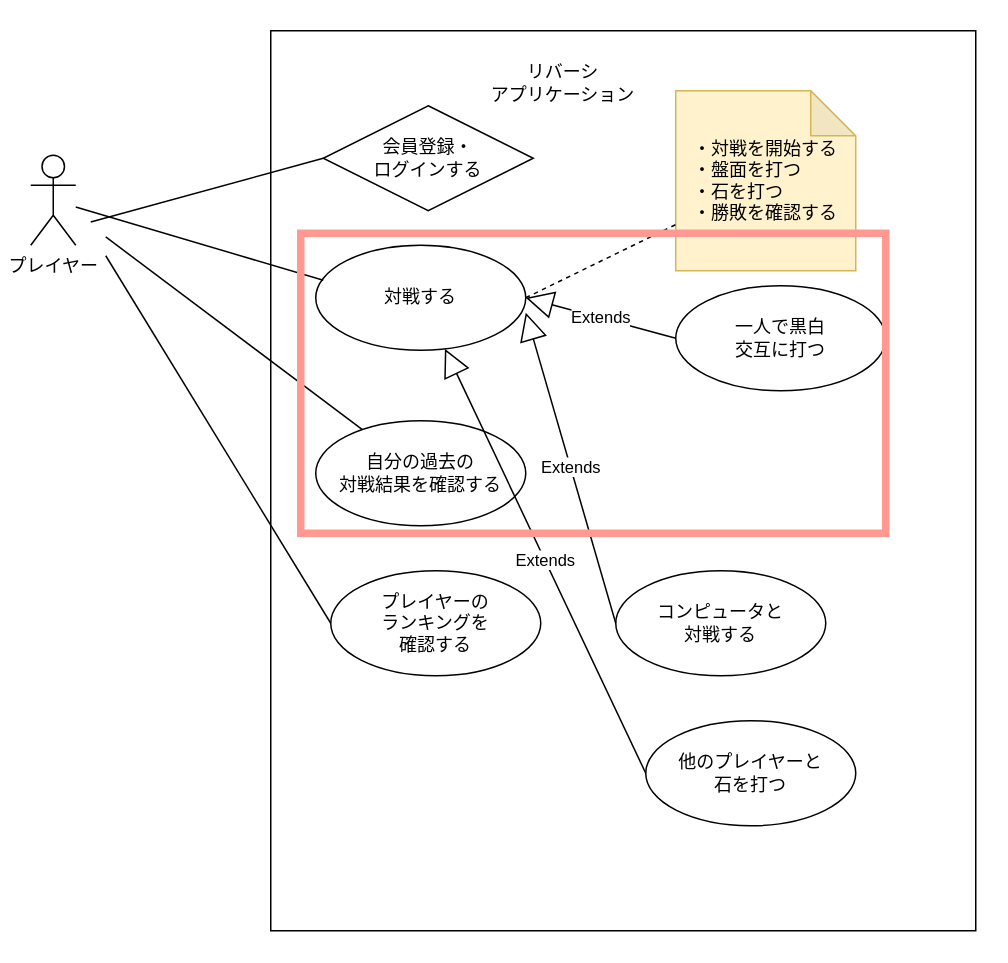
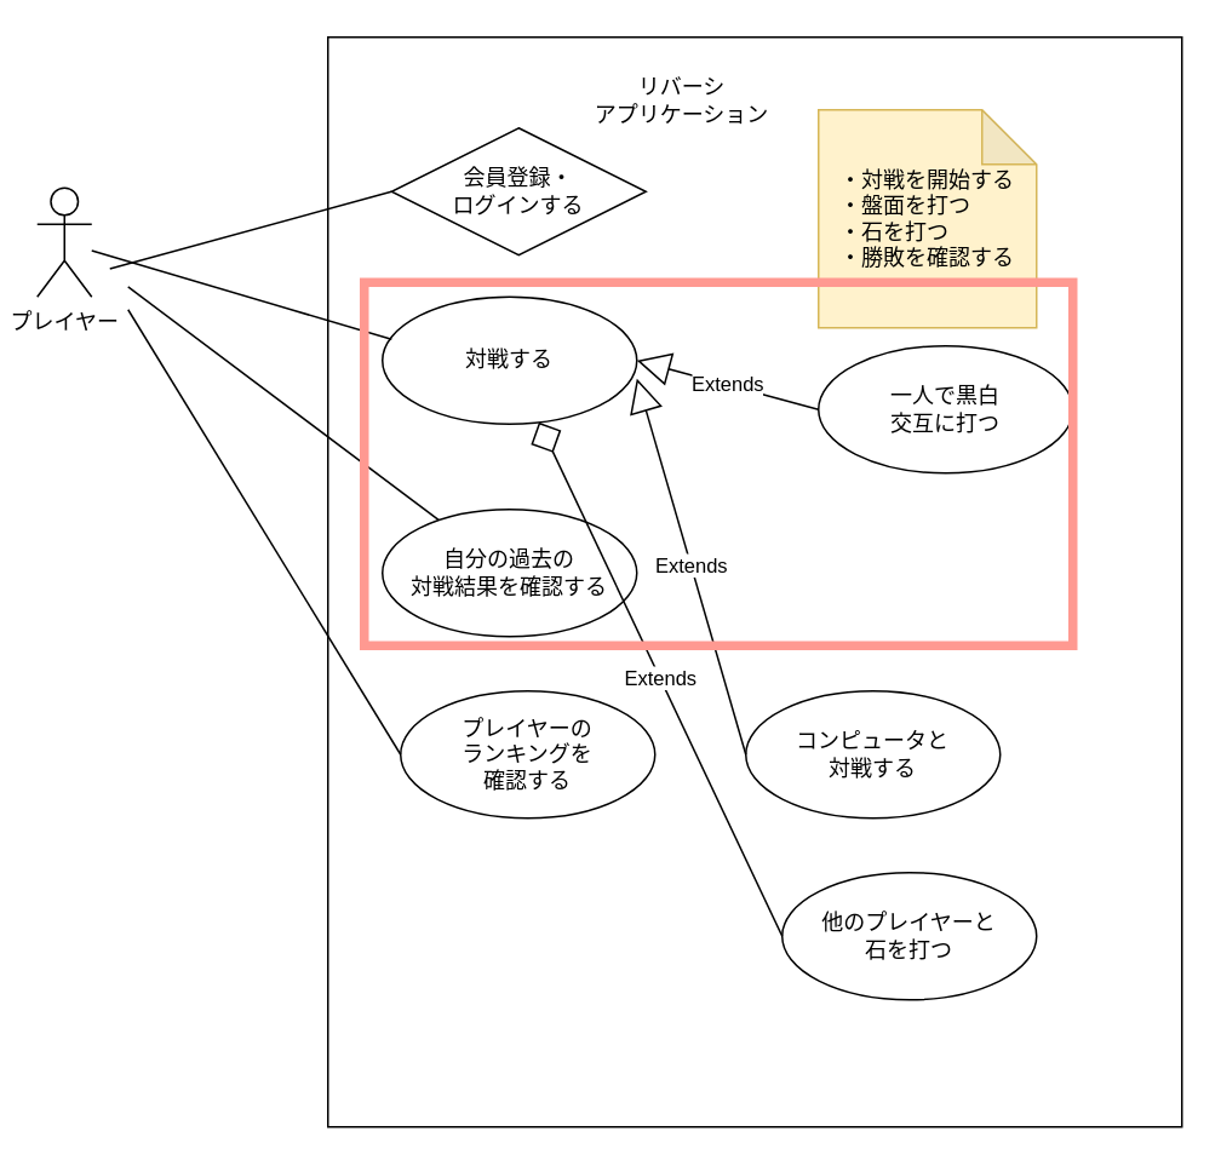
- <mxCell id="8" value="" style="endArrow=none;dashed=1;html=1;exitX=1;exitY=0.5;exitDx=0;exitDy=0;" edge="1" parent="1" source="5" target="7"><mxGeometry width="50" height="50" relative="1" as="geometry"><mxPoint x="270" y="200" as="sourcePoint" /><mxPoint x="320" y="150" as="targetPoint" /></mxGeometry></mxCell>
- <mxCell id="18" value="Extends" style="endArrow=block;endSize=16;endFill=0;html=1;exitX=0;exitY=0.5;exitDx=0;exitDy=0;" edge="1" parent="1" source="13" target="5"><mxGeometry width="160" relative="1" as="geometry"><mxPoint x="455" y="387" as="sourcePoint" /><mxPoint x="355" y="290" as="targetPoint" /></mxGeometry></mxCell>
+ <mxCell id="18" value="Extends" style="endArrow=diamond;endSize=16;endFill=0;html=1;exitX=0;exitY=0.5;exitDx=0;exitDy=0;" edge="1" parent="1" source="13" target="5"><mxGeometry width="160" relative="1" as="geometry"><mxPoint x="455" y="387" as="sourcePoint" /><mxPoint x="355" y="290" as="targetPoint" /></mxGeometry></mxCell>
